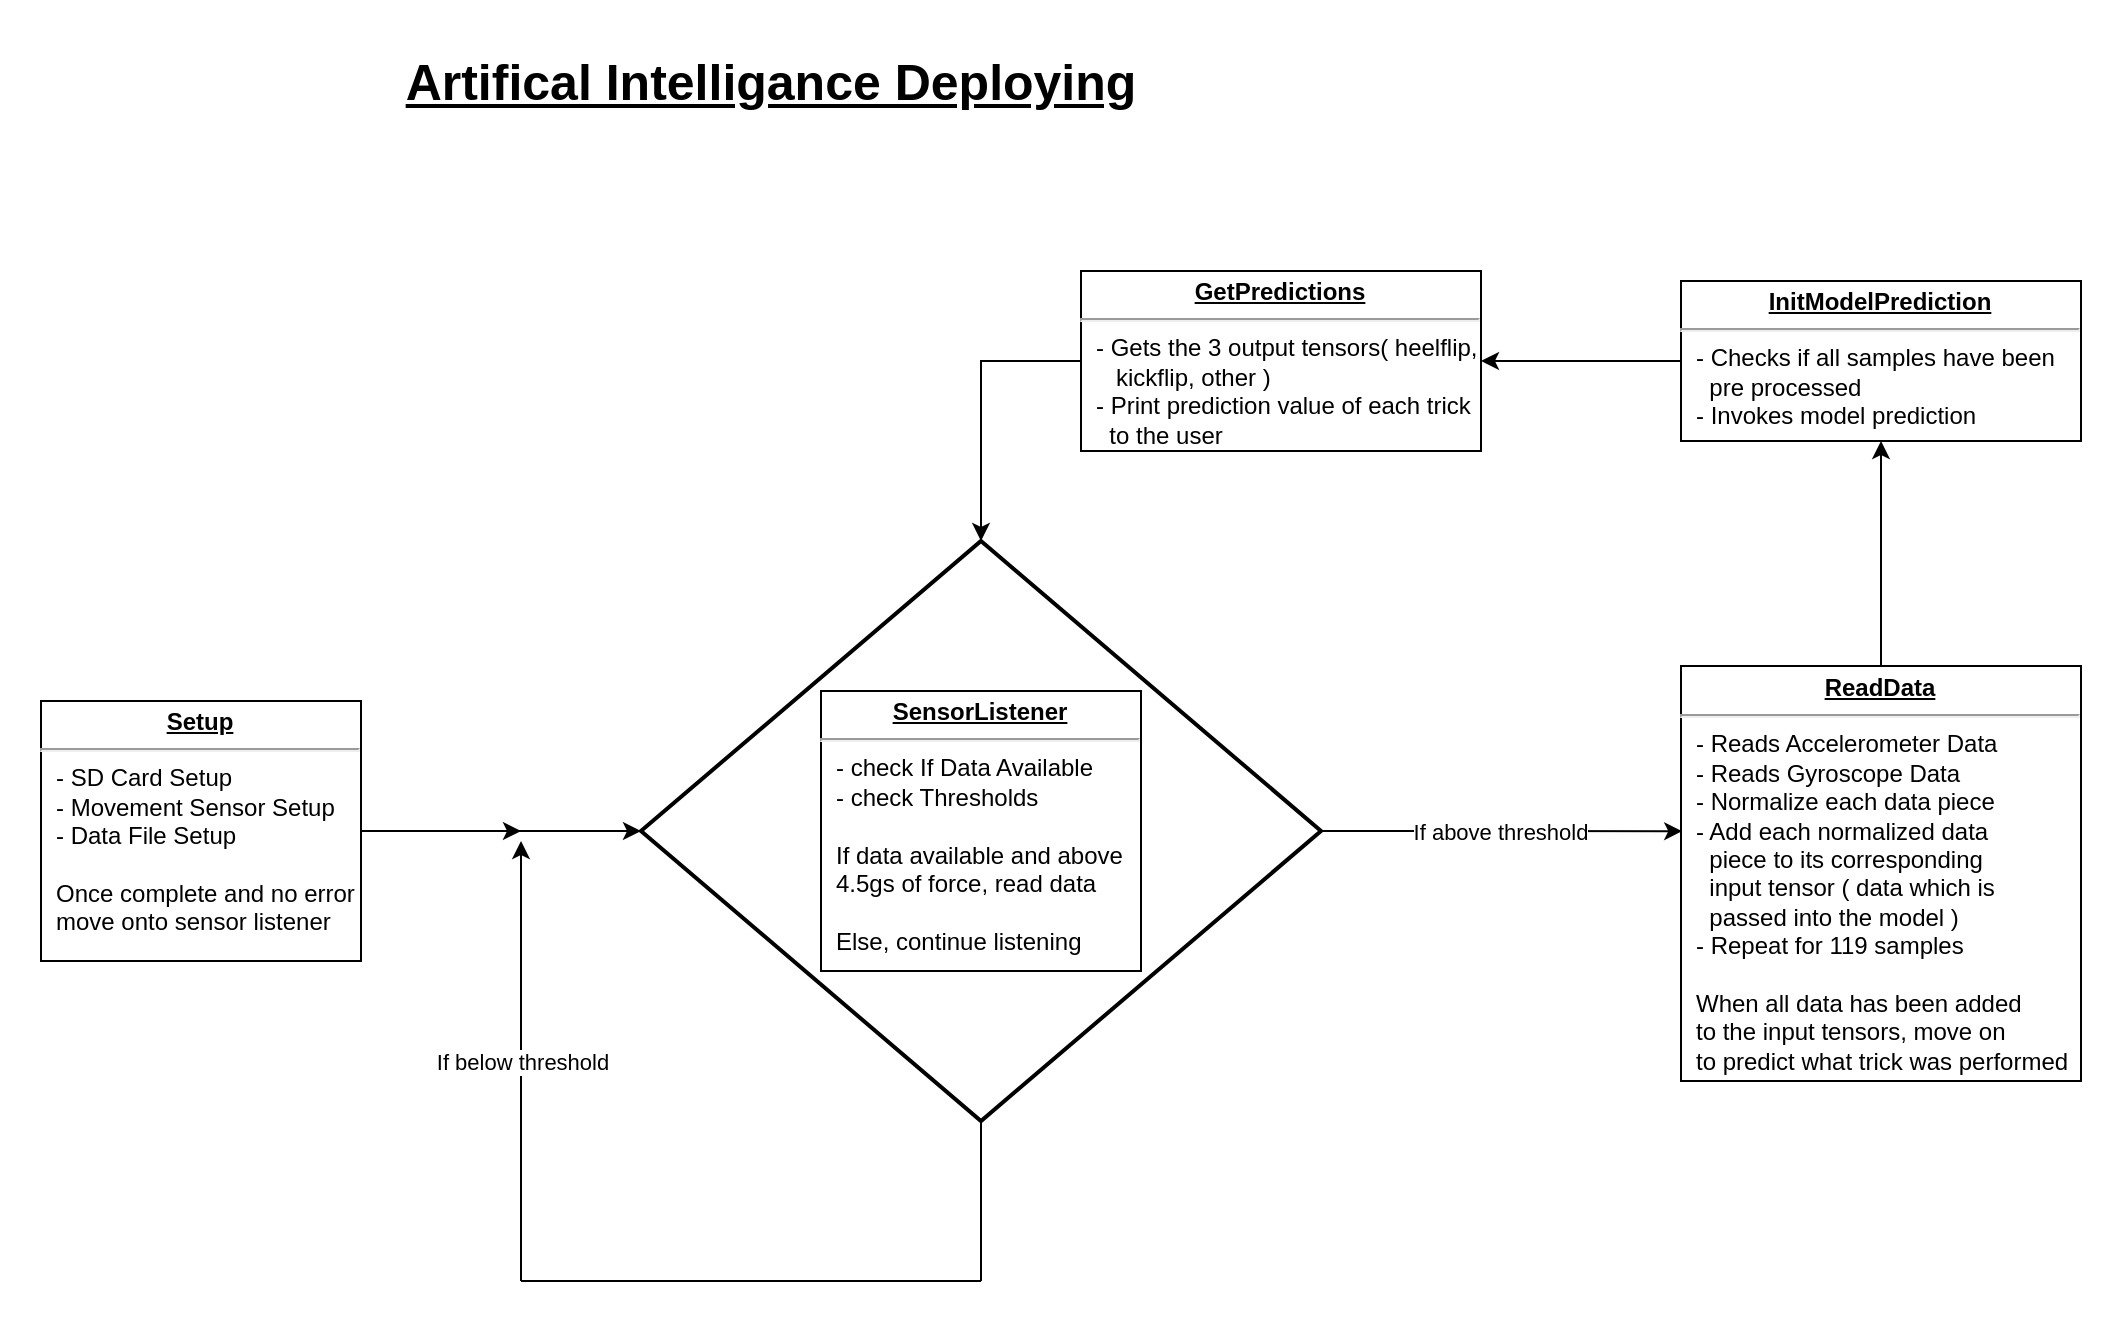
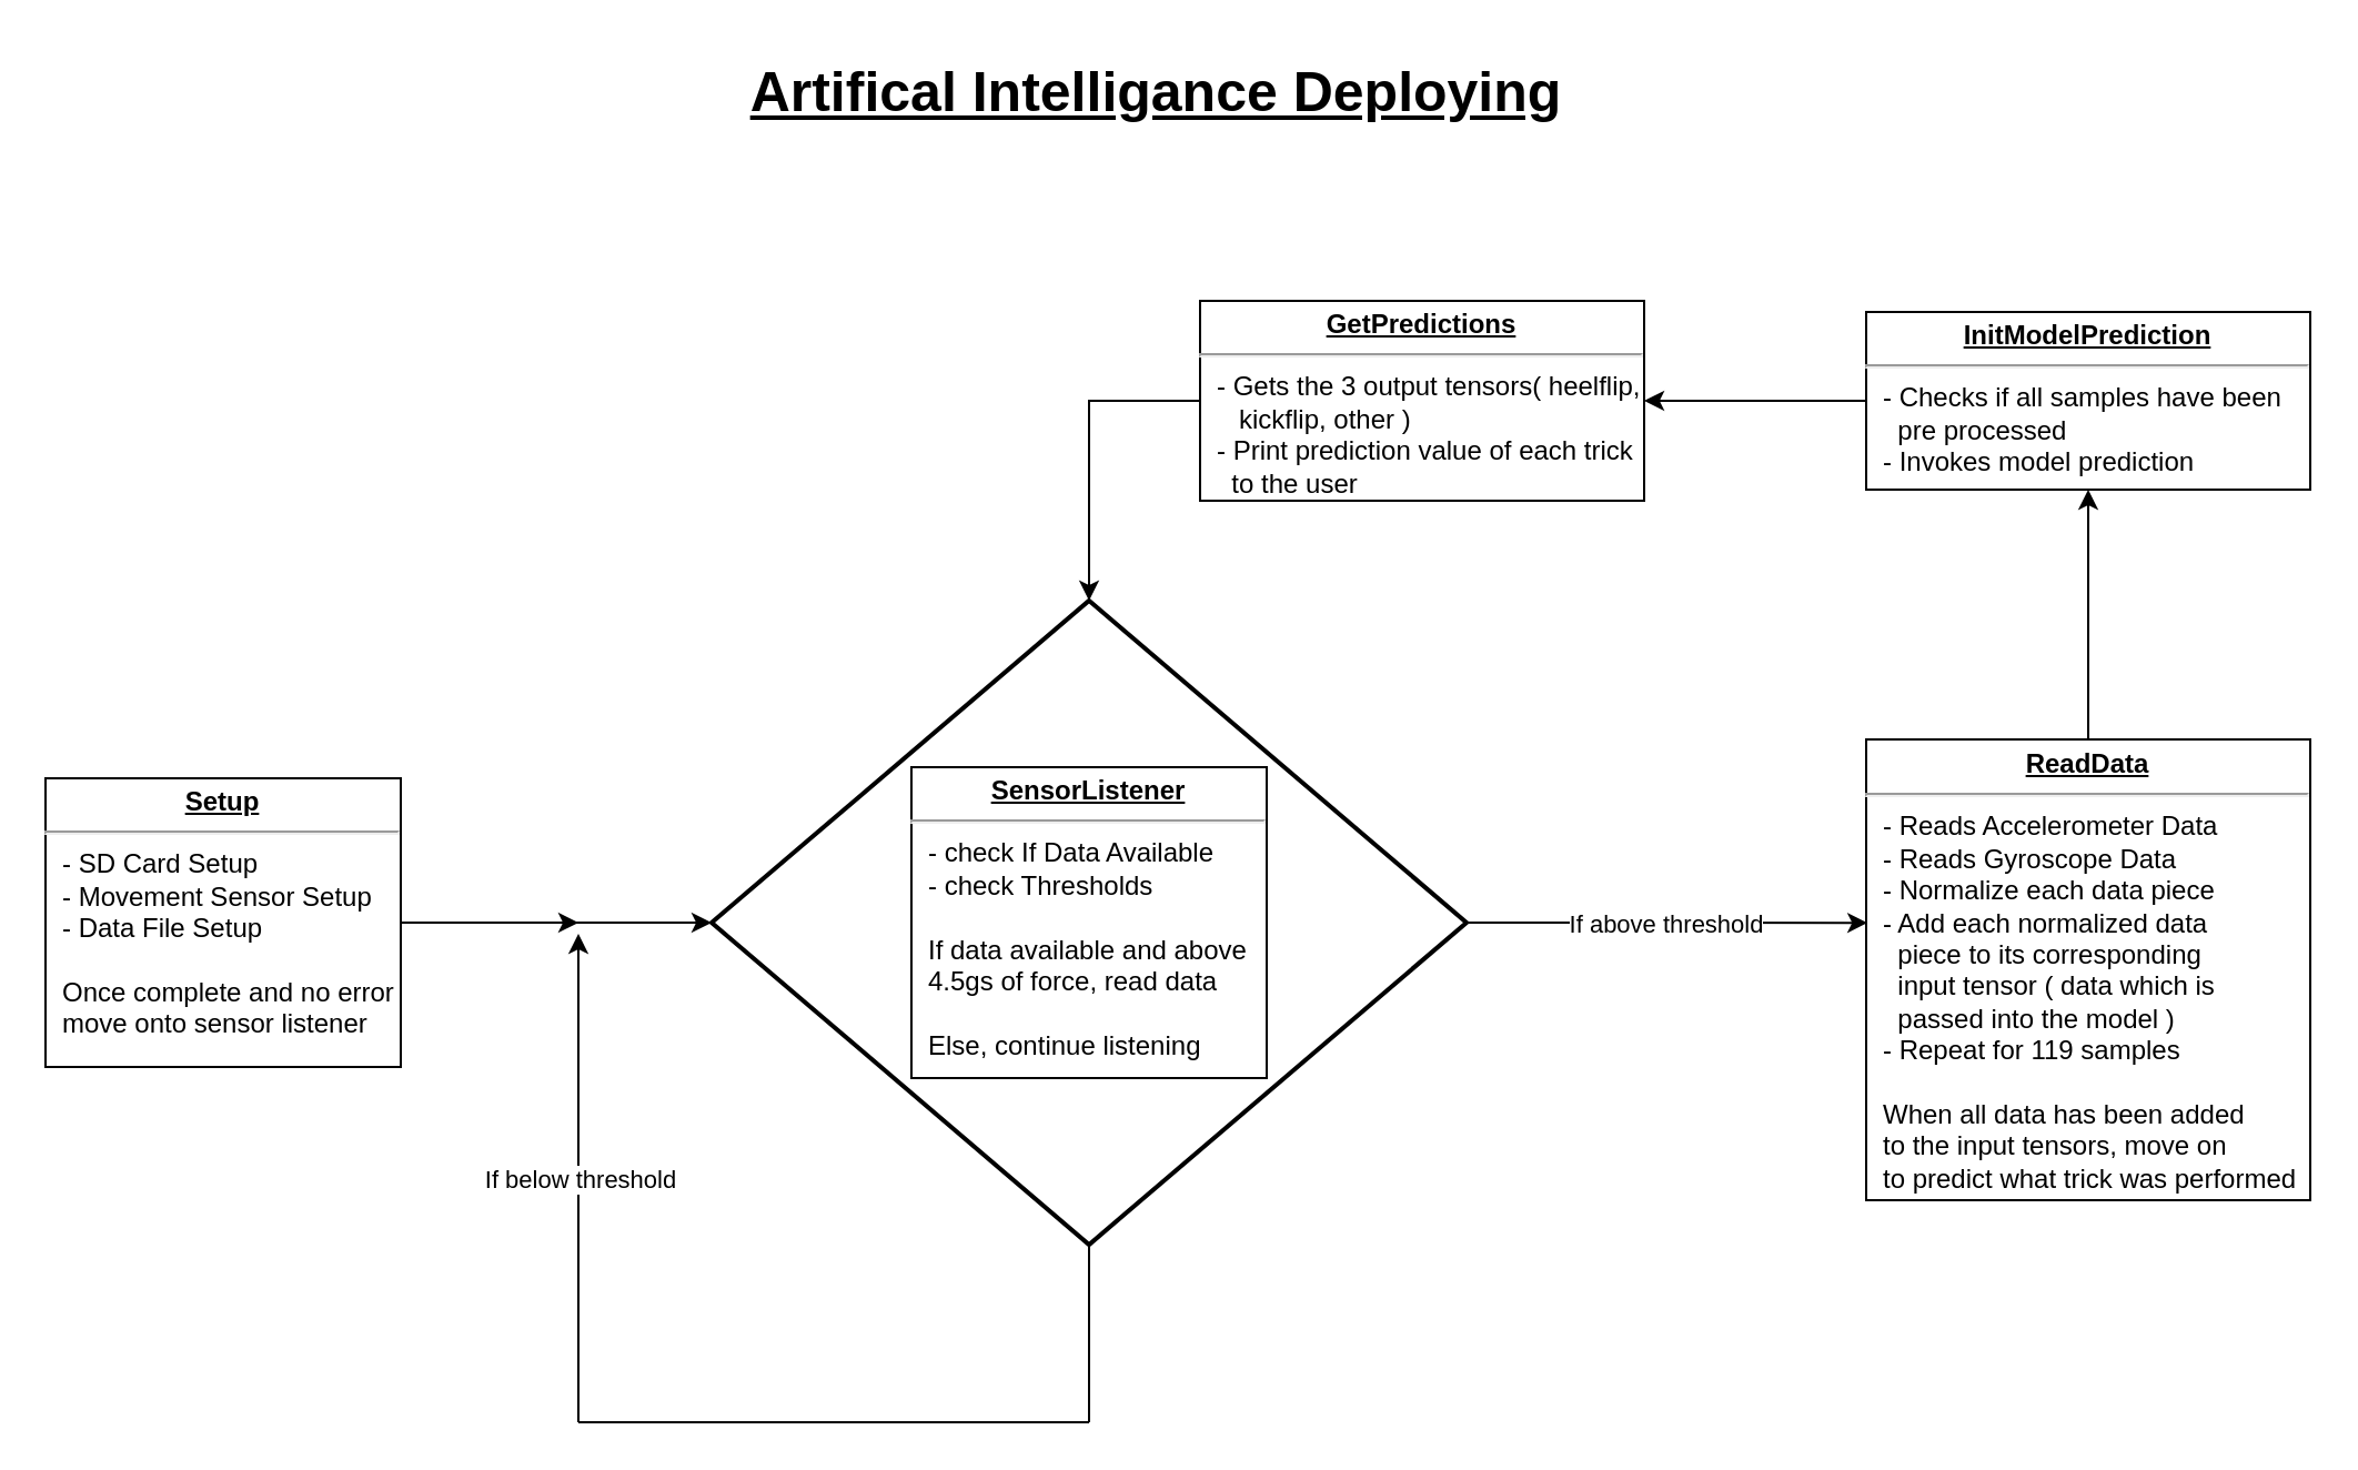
- <mxCell id="15" value="Artifical Intelligance Deploying" style="text;html=1;align=center;verticalAlign=middle;resizable=0;points=[];autosize=1;strokeColor=none;fontStyle=5;fontSize=25;horizontal=1;" parent="1" vertex="1"><mxGeometry x="195" y="20" width="380" height="40" as="geometry" /></mxCell>
+ <mxCell id="15" value="Artifical Intelligance Deploying" style="text;html=1;align=center;verticalAlign=middle;resizable=0;points=[];autosize=1;strokeColor=none;fontStyle=5;fontSize=25;horizontal=1;" parent="1" vertex="1"><mxGeometry x="330" y="20" width="380" height="40" as="geometry" /></mxCell>
